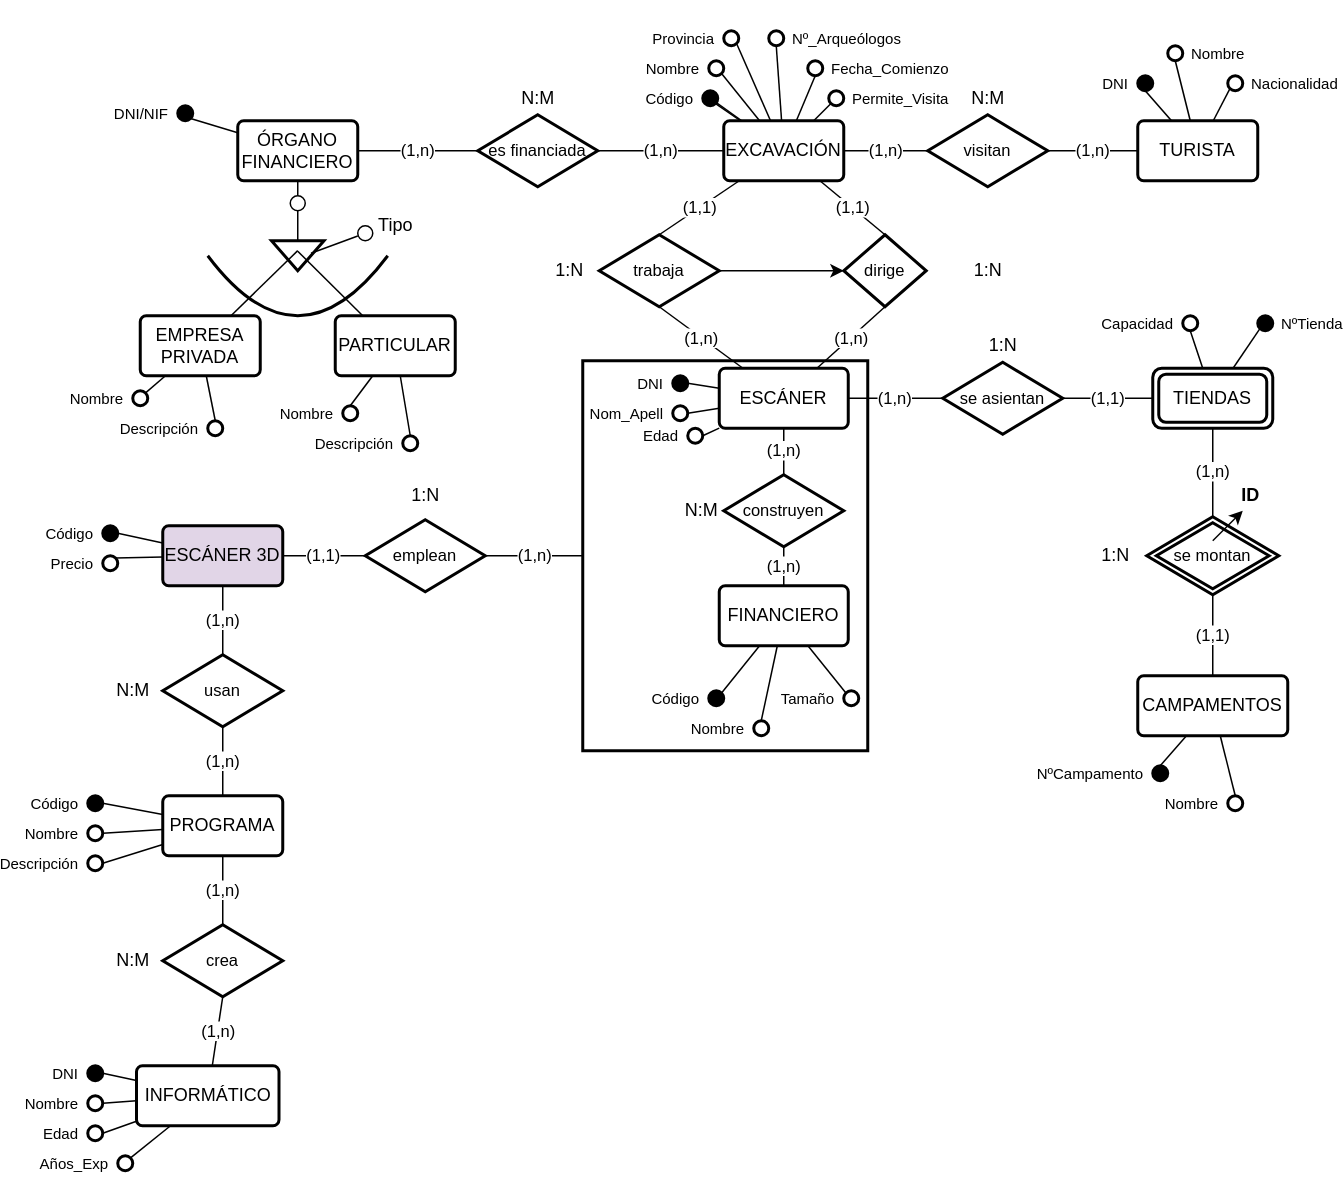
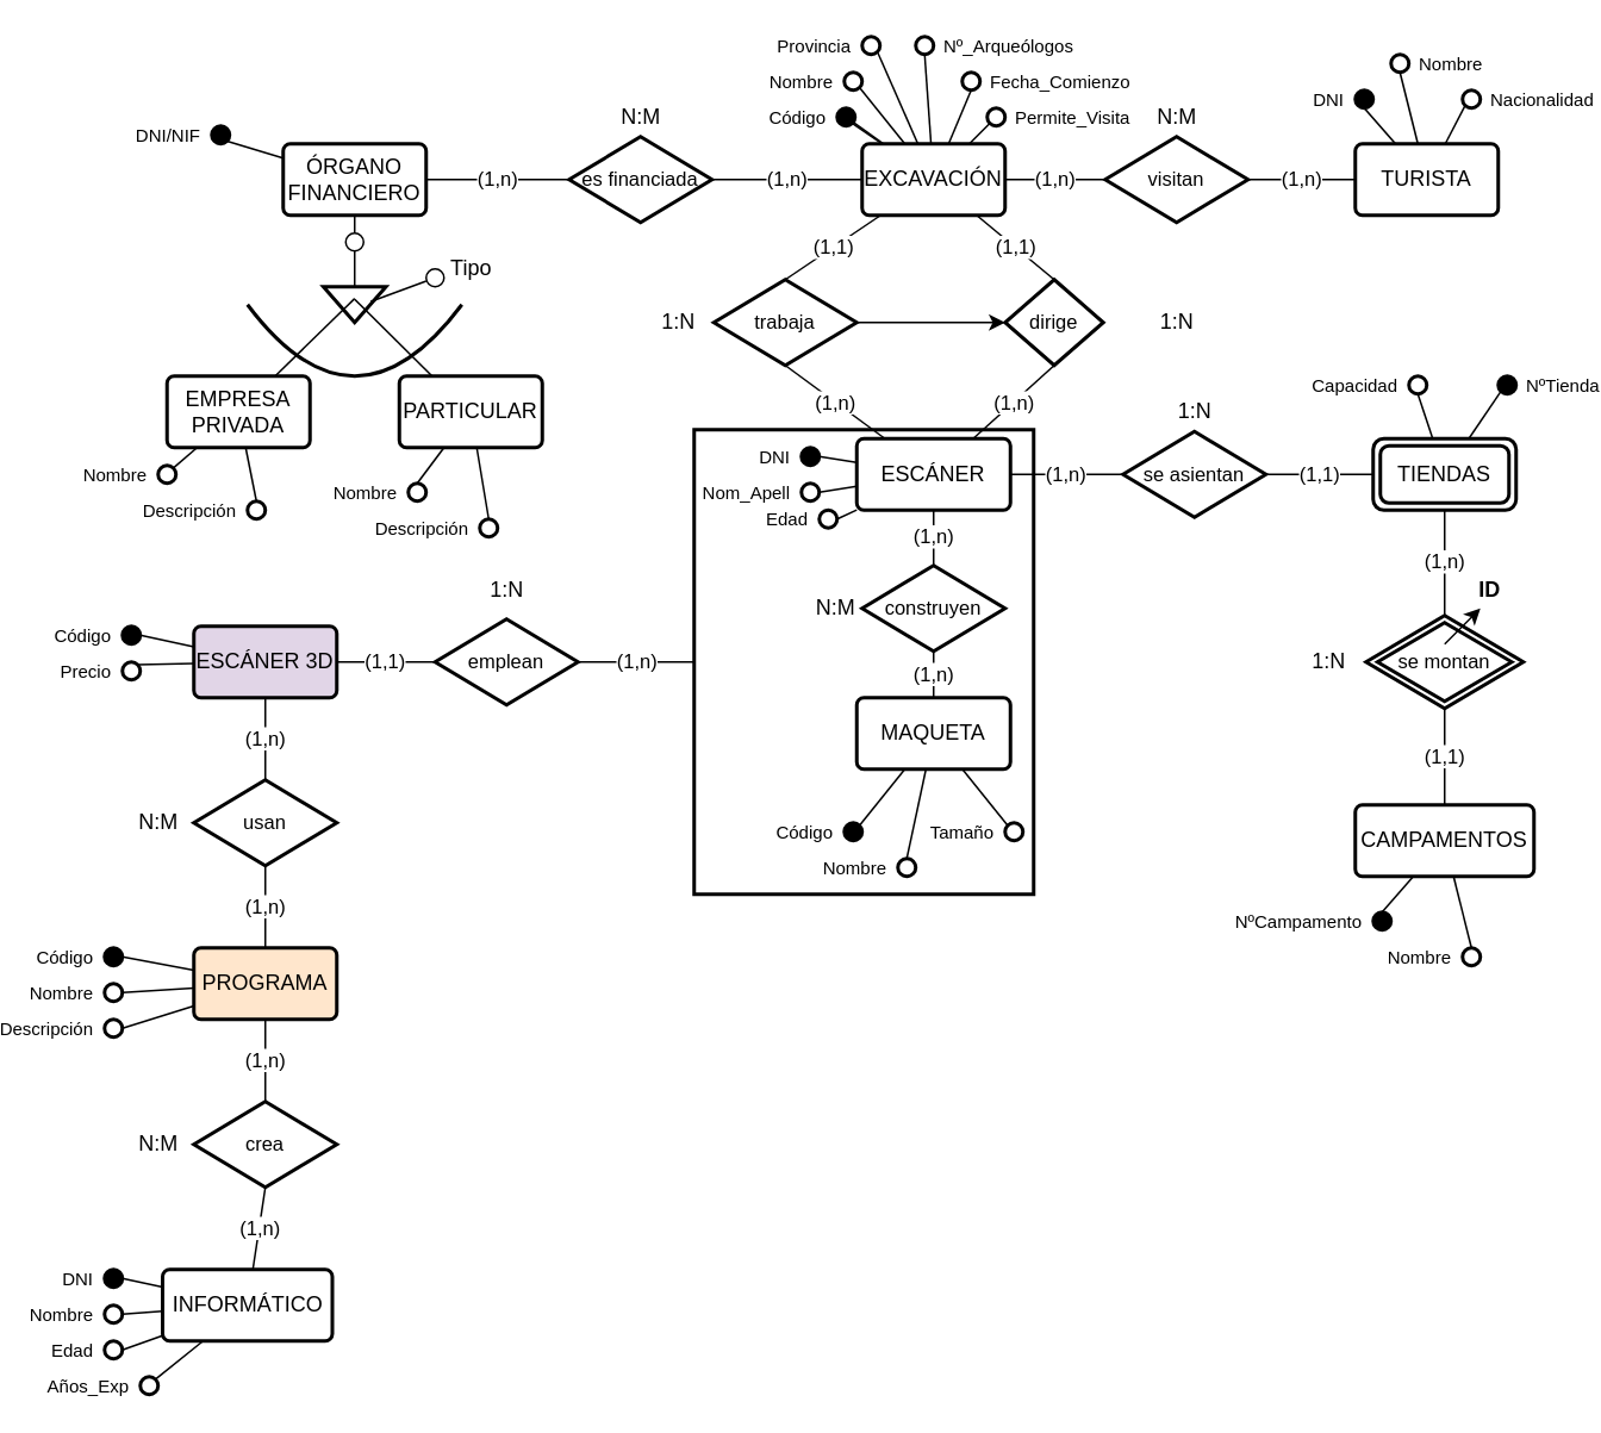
- <mxCell id="60" value="FINANCIERO" style="strokeWidth=2;rounded=1;arcSize=10;html=1;align=center;fontSize=12;shadow=0;glass=0;comic=0;fillColor=#ffffff;whiteSpace=wrap;" vertex="1" parent="1"><mxGeometry x="441" y="390" width="86" height="40" as="geometry" /></mxCell>
+ <mxCell id="60" value="MAQUETA" style="strokeWidth=2;rounded=1;arcSize=10;html=1;align=center;fontSize=12;shadow=0;glass=0;comic=0;fillColor=#ffffff;whiteSpace=wrap;" vertex="1" parent="1"><mxGeometry x="441" y="390" width="86" height="40" as="geometry" /></mxCell>
- <mxCell id="112" value="PROGRAMA" style="strokeWidth=2;rounded=1;arcSize=10;html=1;align=center;fontSize=12;shadow=0;glass=0;comic=0;fillColor=#ffffff;whiteSpace=wrap;" vertex="1" parent="1"><mxGeometry y="530" width="80" height="40" as="geometry" x="70" /></mxCell>
+ <mxCell id="112" value="PROGRAMA" style="strokeWidth=2;rounded=1;arcSize=10;html=1;align=center;fontSize=12;shadow=0;glass=0;comic=0;fillColor=#ffe6cc;whiteSpace=wrap;" vertex="1" parent="1"><mxGeometry y="530" width="80" height="40" as="geometry" x="70" /></mxCell>
